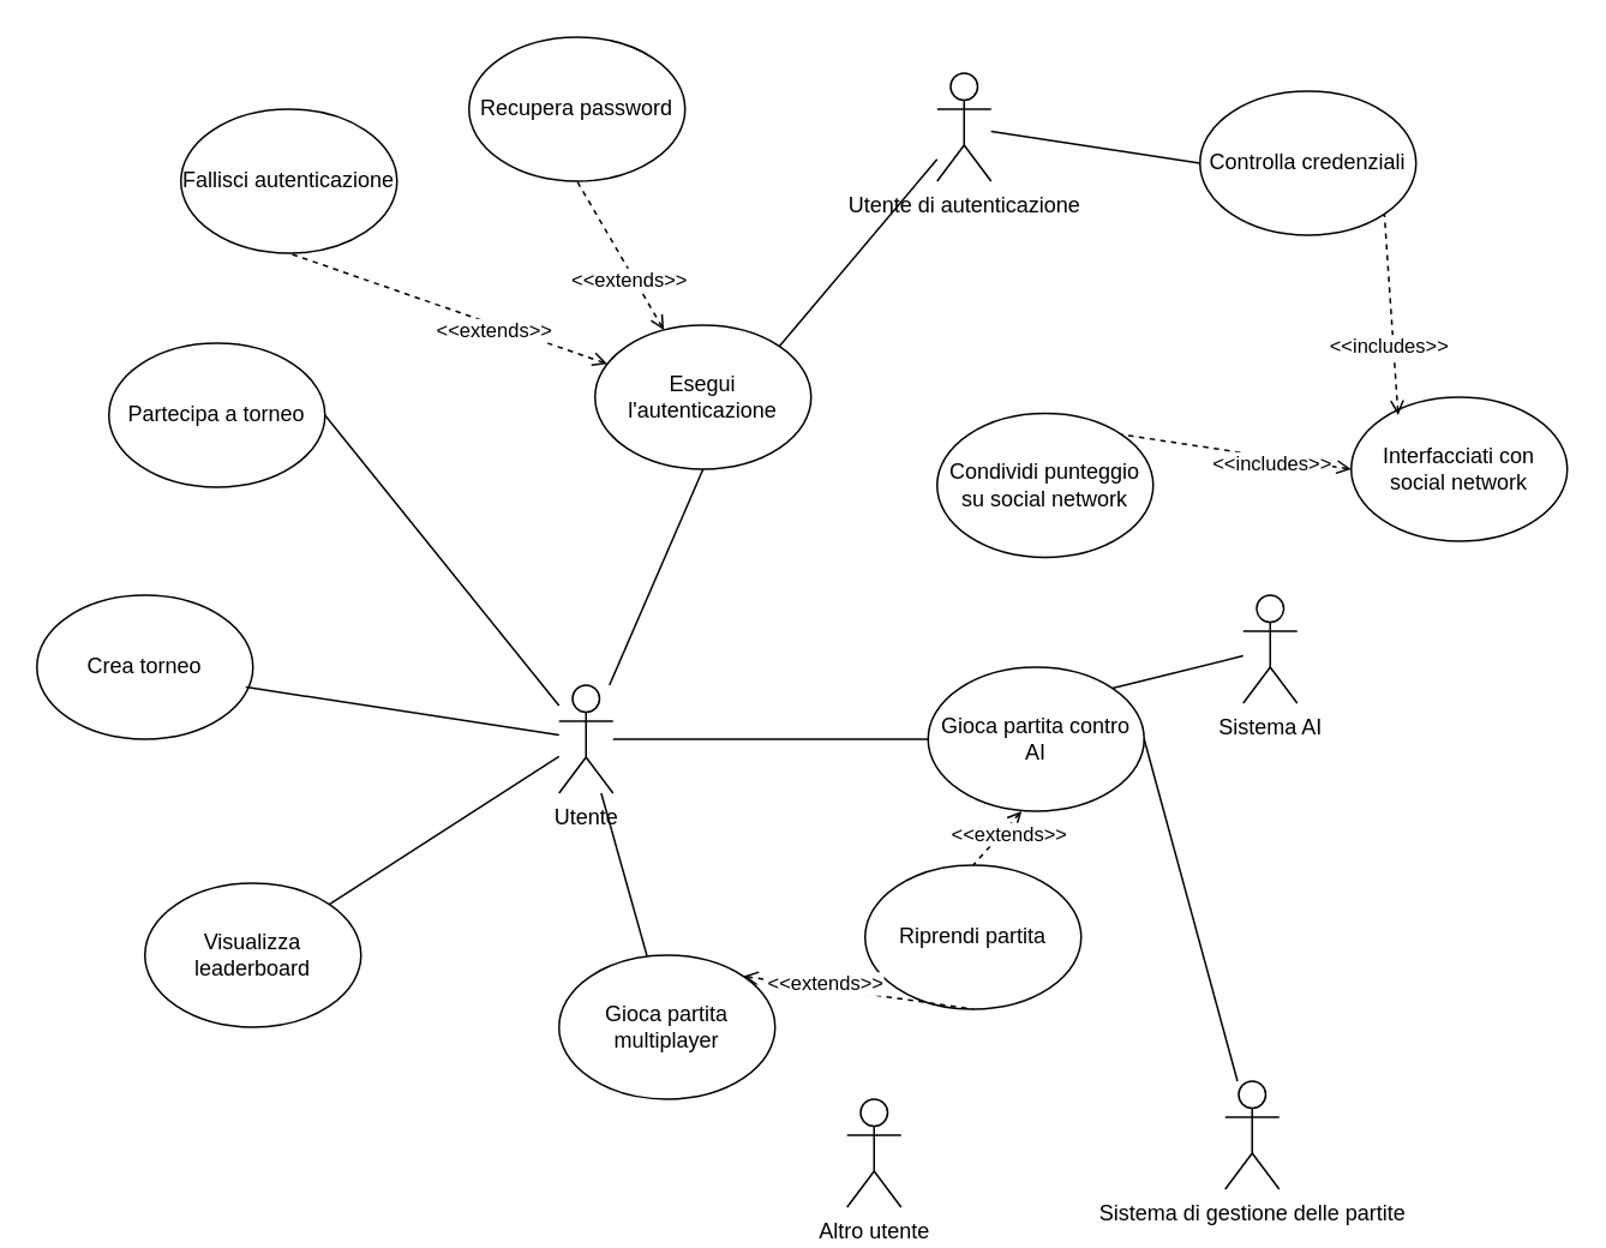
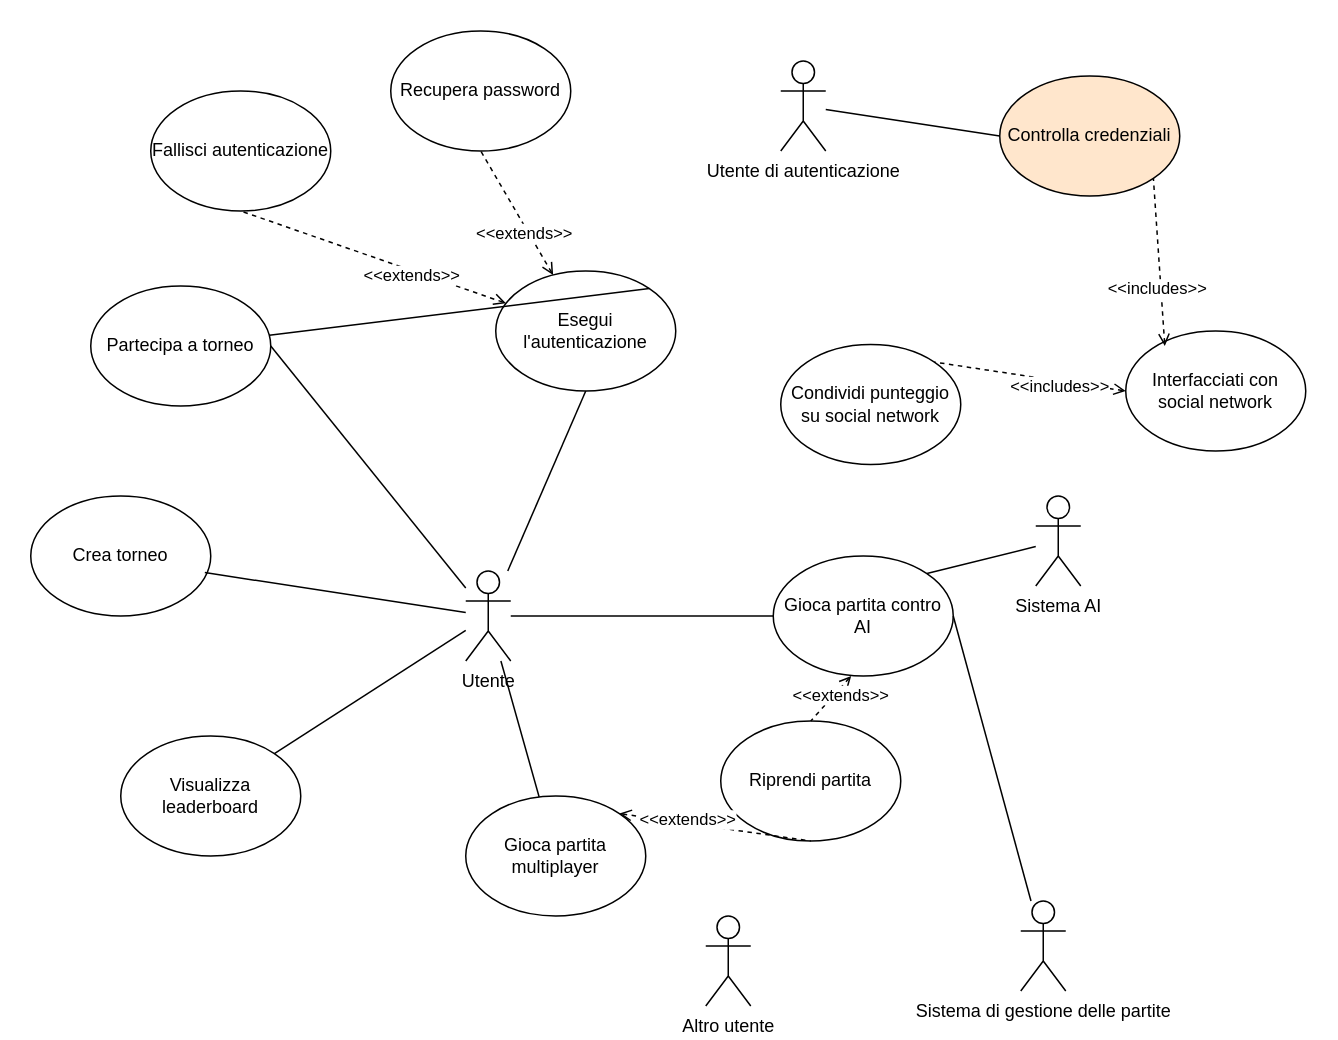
- <mxCell id="28" value="&lt;div&gt;Controlla credenziali&lt;/div&gt;" style="ellipse;whiteSpace=wrap;html=1;" vertex="1" parent="1"><mxGeometry x="666" y="50" width="120" height="80" as="geometry" /></mxCell>
+ <mxCell id="28" value="&lt;div&gt;Controlla credenziali&lt;/div&gt;" style="ellipse;whiteSpace=wrap;html=1;fillColor=#ffe6cc;" vertex="1" parent="1"><mxGeometry x="666" y="50" width="120" height="80" as="geometry" /></mxCell>
- <mxCell id="11" value="" style="endArrow=none;html=1;rounded=0;exitX=1;exitY=0;exitDx=0;exitDy=0;" edge="1" parent="1" source="8" target="9"><mxGeometry width="50" height="50" relative="1" as="geometry"><mxPoint x="770" y="350" as="sourcePoint" /><mxPoint x="820" y="300" as="targetPoint" /></mxGeometry></mxCell>
+ <mxCell id="11" value="" style="endArrow=none;html=1;rounded=0;exitX=1;exitY=0;exitDx=0;exitDy=0;" edge="1" parent="1" source="8" target="34"><mxGeometry width="50" height="50" relative="1" as="geometry"><mxPoint x="770" y="350" as="sourcePoint" /><mxPoint x="820" y="300" as="targetPoint" /></mxGeometry></mxCell>
